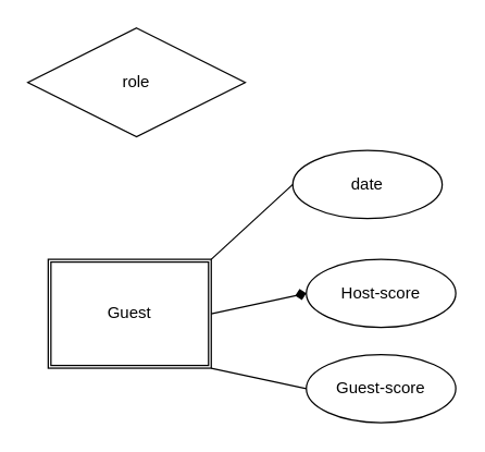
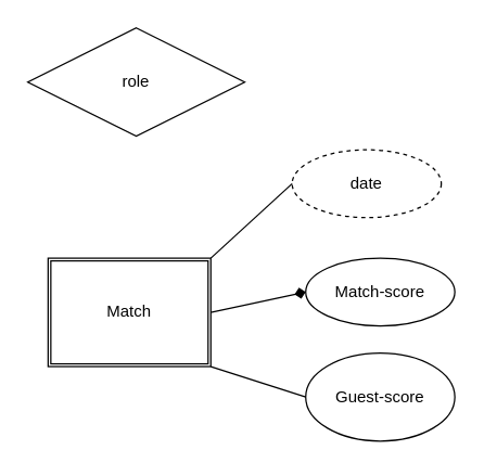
- <mxCell id="3" value="date" style="ellipse;whiteSpace=wrap;html=1;" vertex="1" parent="1"><mxGeometry x="215" y="110" width="110" height="50" as="geometry" /></mxCell>
+ <mxCell id="3" value="date" style="ellipse;whiteSpace=wrap;html=1;dashed=1;" vertex="1" parent="1"><mxGeometry x="215" y="110" width="110" height="50" as="geometry" /></mxCell>
- <mxCell id="5" value="Host-score" style="ellipse;whiteSpace=wrap;html=1;" vertex="1" parent="1"><mxGeometry x="225" y="190" width="110" height="50" as="geometry" /></mxCell>
+ <mxCell id="5" value="Match-score" style="ellipse;whiteSpace=wrap;html=1;" vertex="1" parent="1"><mxGeometry x="225" y="190" width="110" height="50" as="geometry" /></mxCell>
- <mxCell id="2" value="Guest" style="shape=ext;double=1;rounded=0;whiteSpace=wrap;html=1;" vertex="1" parent="1"><mxGeometry x="35" y="190" width="120" height="80" as="geometry" /></mxCell>
+ <mxCell id="2" value="Match" style="shape=ext;double=1;rounded=0;whiteSpace=wrap;html=1;" vertex="1" parent="1"><mxGeometry x="35" y="190" width="120" height="80" as="geometry" /></mxCell>
- <mxCell id="7" value="Guest-score" style="ellipse;whiteSpace=wrap;html=1;" vertex="1" parent="1"><mxGeometry x="225" y="260" width="110" height="50" as="geometry" /></mxCell>
+ <mxCell id="7" value="Guest-score" style="ellipse;whiteSpace=wrap;html=1;" vertex="1" parent="1"><mxGeometry x="225" y="260" width="110" height="65" as="geometry" /></mxCell>
